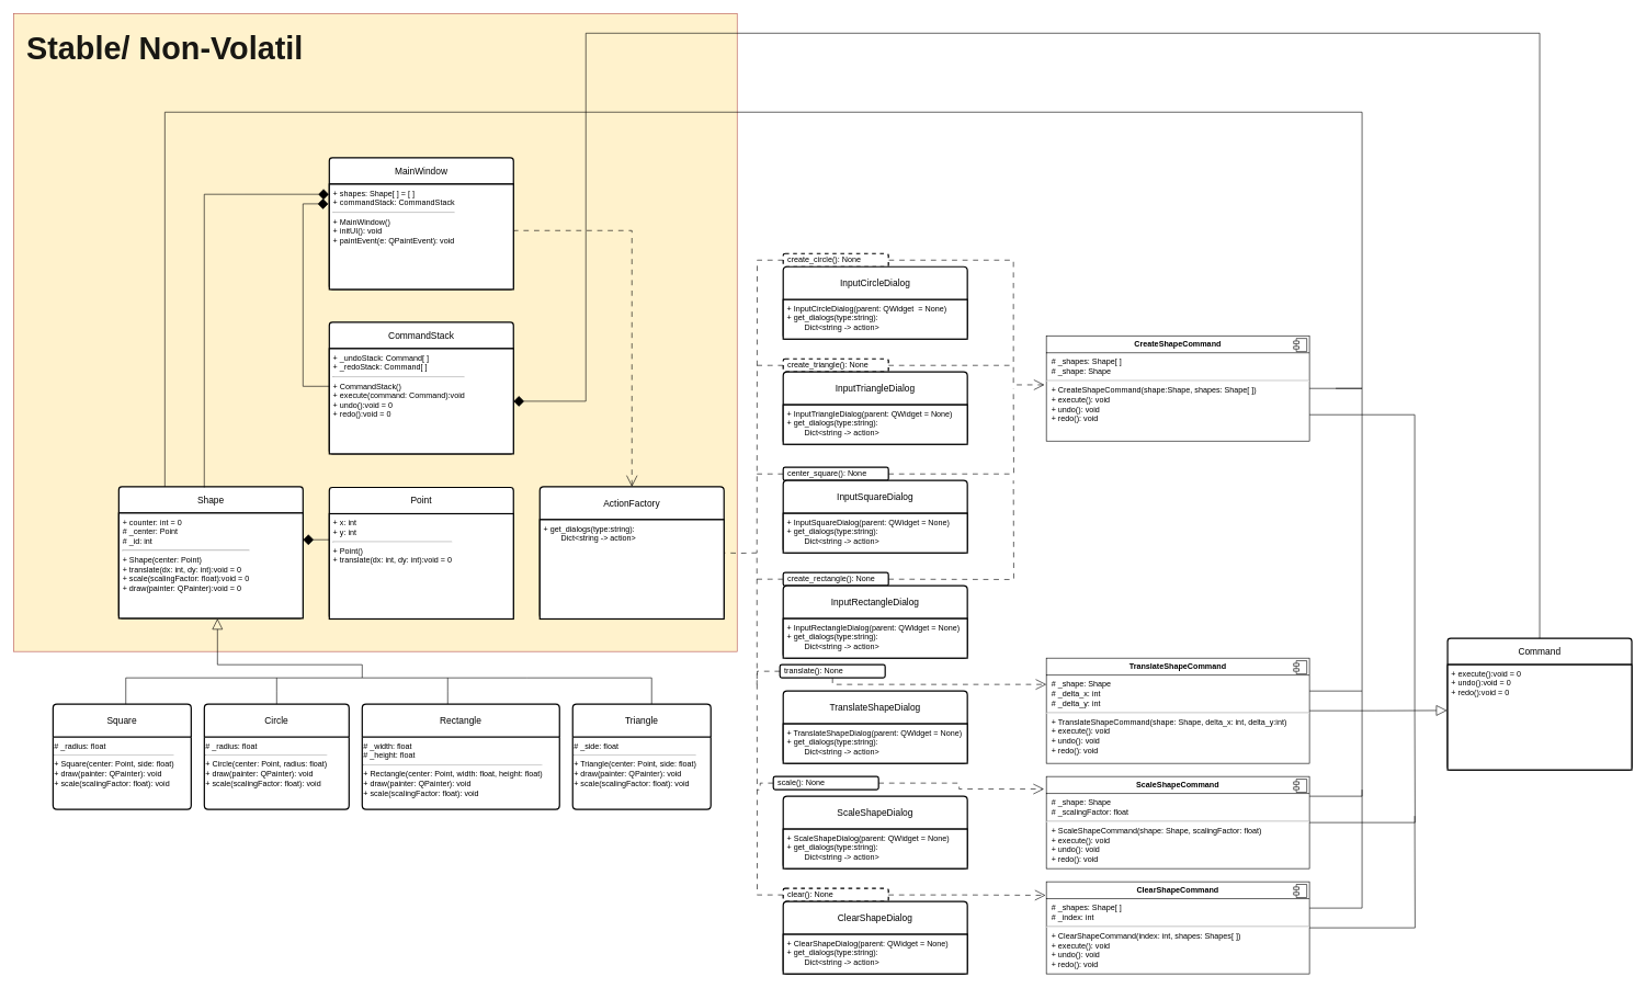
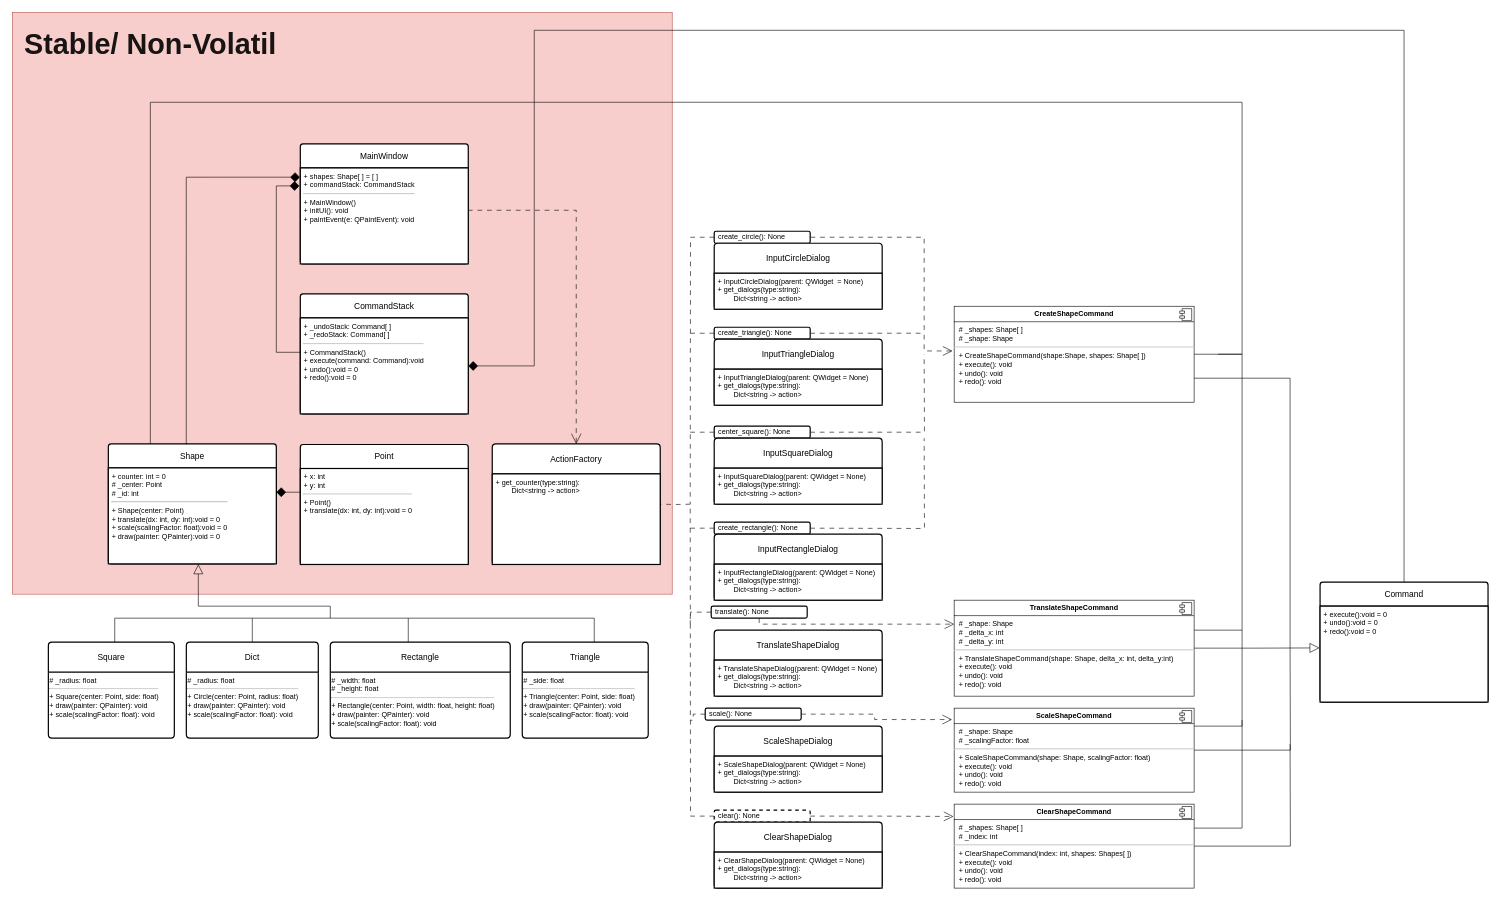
- <mxCell id="2" value="Stable/ Non-Volatil" style="rounded=0;whiteSpace=wrap;html=1;fillColor=#fff2cc;strokeColor=#b85450;align=left;verticalAlign=top;fontSize=48;fontStyle=1;spacingTop=0;spacingLeft=0;spacing=20;textOpacity=90;movable=1;resizable=1;rotatable=1;deletable=1;editable=1;locked=0;connectable=1;" parent="1" vertex="1"><mxGeometry x="20" y="20" width="1100" height="970" as="geometry" /></mxCell>
+ <mxCell id="2" value="Stable/ Non-Volatil" style="rounded=0;whiteSpace=wrap;html=1;fillColor=#f8cecc;strokeColor=#b85450;align=left;verticalAlign=top;fontSize=48;fontStyle=1;spacingTop=0;spacingLeft=0;spacing=20;textOpacity=90;movable=1;resizable=1;rotatable=1;deletable=1;editable=1;locked=0;connectable=1;" parent="1" vertex="1"><mxGeometry x="20" y="20" width="1100" height="970" as="geometry" /></mxCell>
- <mxCell id="49" value="create_circle(): None" style="rounded=1;whiteSpace=wrap;html=1;strokeWidth=2;align=left;spacingLeft=5;dashed=1;" vertex="1" parent="1"><mxGeometry x="1190" y="385" width="160" height="20" as="geometry" /></mxCell>
+ <mxCell id="49" value="create_circle(): None" style="rounded=1;whiteSpace=wrap;html=1;strokeWidth=2;align=left;spacingLeft=5;" vertex="1" parent="1"><mxGeometry x="1190" y="385" width="160" height="20" as="geometry" /></mxCell>
- <mxCell id="52" value="create_triangle(): None" style="rounded=1;whiteSpace=wrap;html=1;strokeWidth=2;align=left;spacingLeft=5;dashed=1;" vertex="1" parent="1"><mxGeometry x="1190" y="545" width="160" height="20" as="geometry" /></mxCell>
+ <mxCell id="52" value="create_triangle(): None" style="rounded=1;whiteSpace=wrap;html=1;strokeWidth=2;align=left;spacingLeft=5;" vertex="1" parent="1"><mxGeometry x="1190" y="545" width="160" height="20" as="geometry" /></mxCell>
- <mxCell id="7" value="+ get_dialogs(type:string):&amp;nbsp;&lt;div&gt;&lt;span style=&quot;white-space: pre;&quot;&gt;&#09;&lt;/span&gt;Dict&amp;lt;string -&amp;gt; action&amp;gt;&lt;div&gt;&lt;br&gt;&lt;/div&gt;&lt;/div&gt;" style="align=left;spacingLeft=4;spacingRight=4;fontSize=12;verticalAlign=top;resizable=0;rotatable=0;part=1;html=1;whiteSpace=wrap;strokeWidth=2;rounded=0;strokeColor=default;" parent="6" vertex="1"><mxGeometry y="50" width="280" height="151" as="geometry" /></mxCell>
+ <mxCell id="7" value="+ get_counter(type:string):&amp;nbsp;&lt;div&gt;&lt;span style=&quot;white-space: pre;&quot;&gt;&#09;&lt;/span&gt;Dict&amp;lt;string -&amp;gt; action&amp;gt;&lt;div&gt;&lt;br&gt;&lt;/div&gt;&lt;/div&gt;" style="align=left;spacingLeft=4;spacingRight=4;fontSize=12;verticalAlign=top;resizable=0;rotatable=0;part=1;html=1;whiteSpace=wrap;strokeWidth=2;rounded=0;strokeColor=default;" parent="6" vertex="1"><mxGeometry y="50" width="280" height="151" as="geometry" /></mxCell>
- <mxCell id="4" value="Circle" style="swimlane;childLayout=stackLayout;horizontal=1;startSize=50;horizontalStack=0;rounded=1;fontSize=14;fontStyle=0;strokeWidth=2;resizeParent=0;resizeLast=1;shadow=0;dashed=0;align=center;arcSize=4;whiteSpace=wrap;html=1;" parent="1" vertex="1"><mxGeometry x="310" y="1070" width="220" height="160" as="geometry" /></mxCell>
+ <mxCell id="4" value="Dict" style="swimlane;childLayout=stackLayout;horizontal=1;startSize=50;horizontalStack=0;rounded=1;fontSize=14;fontStyle=0;strokeWidth=2;resizeParent=0;resizeLast=1;shadow=0;dashed=0;align=center;arcSize=4;whiteSpace=wrap;html=1;" parent="1" vertex="1"><mxGeometry x="310" y="1070" width="220" height="160" as="geometry" /></mxCell>
